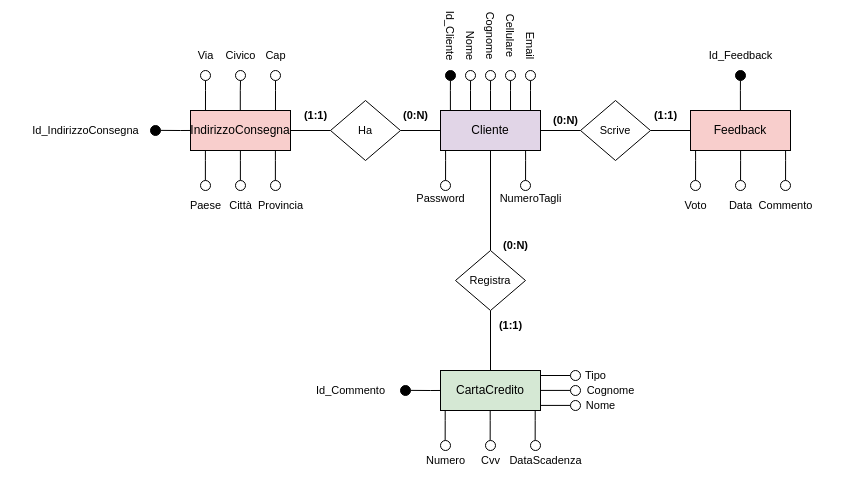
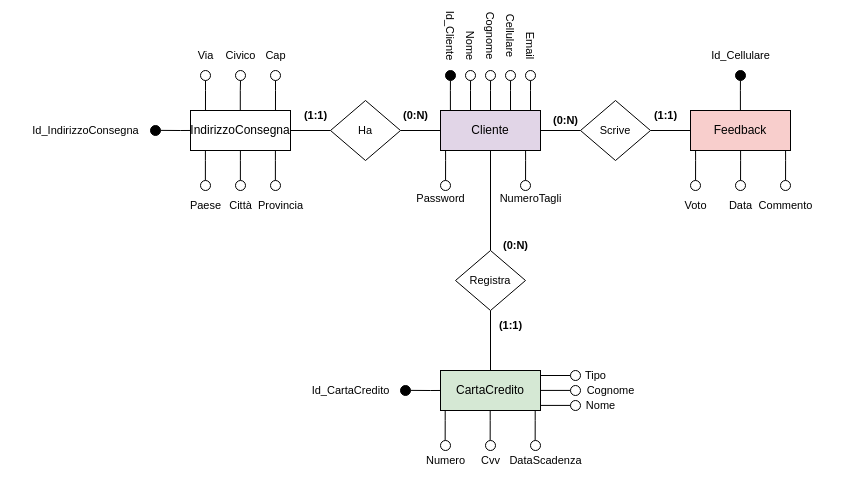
- <mxCell id="75" value="Id_Feedback" style="text;html=1;align=center;verticalAlign=middle;resizable=0;points=[];autosize=1;strokeColor=none;fillColor=none;fontFamily=Helvetica;fontSize=11;fontColor=default;labelBackgroundColor=default;" vertex="1" parent="1"><mxGeometry x="695" y="40" width="90" height="30" as="geometry" /></mxCell>
+ <mxCell id="75" value="Id_Cellulare" style="text;html=1;align=center;verticalAlign=middle;resizable=0;points=[];autosize=1;strokeColor=none;fillColor=none;fontFamily=Helvetica;fontSize=11;fontColor=default;labelBackgroundColor=default;" vertex="1" parent="1"><mxGeometry x="695" y="40" width="90" height="30" as="geometry" /></mxCell>
- <mxCell id="12" value="IndirizzoConsegna" style="whiteSpace=wrap;html=1;align=center;fillColor=#f8cecc;" vertex="1" parent="1"><mxGeometry x="190" y="110" width="100" height="40" as="geometry" /></mxCell>
+ <mxCell id="12" value="IndirizzoConsegna" style="whiteSpace=wrap;html=1;align=center;" vertex="1" parent="1"><mxGeometry x="190" y="110" width="100" height="40" as="geometry" /></mxCell>
- <mxCell id="79" value="Id_Commento" style="text;html=1;align=center;verticalAlign=middle;resizable=0;points=[];autosize=1;strokeColor=none;fillColor=none;fontFamily=Helvetica;fontSize=11;fontColor=default;labelBackgroundColor=default;" vertex="1" parent="1"><mxGeometry x="300" y="375" width="100" height="30" as="geometry" /></mxCell>
+ <mxCell id="79" value="Id_CartaCredito" style="text;html=1;align=center;verticalAlign=middle;resizable=0;points=[];autosize=1;strokeColor=none;fillColor=none;fontFamily=Helvetica;fontSize=11;fontColor=default;labelBackgroundColor=default;" vertex="1" parent="1"><mxGeometry x="300" y="375" width="100" height="30" as="geometry" /></mxCell>
